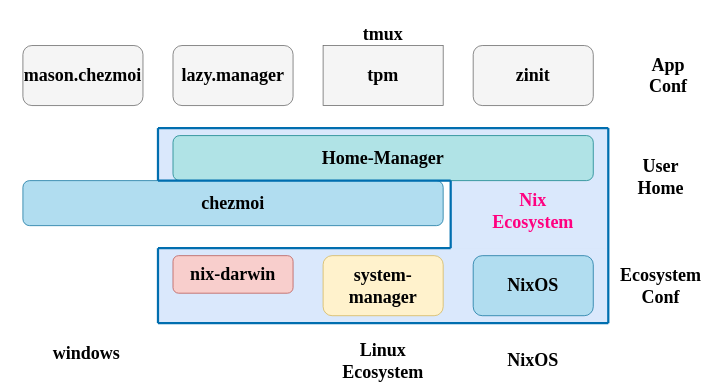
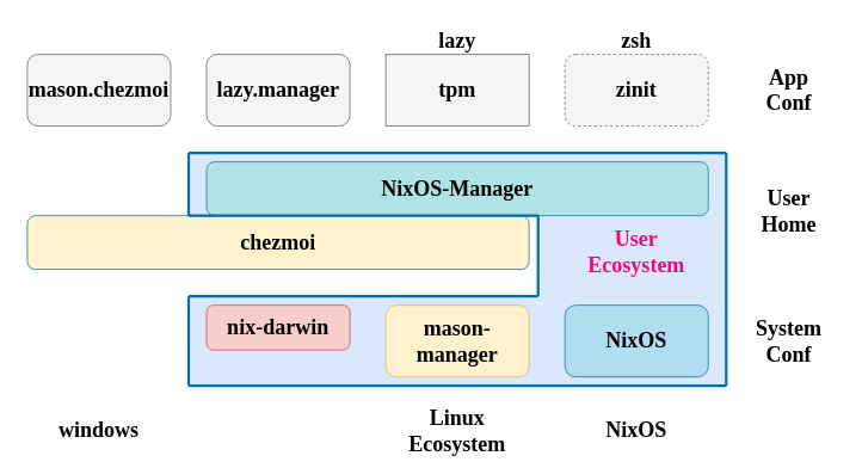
- <mxCell id="29" value="&lt;font size=&quot;1&quot; data-font-src=&quot;https://fonts.googleapis.com/css?family=Noto+Sans+CJK&quot; face=&quot;Noto Sans CJK&quot;&gt;&lt;b style=&quot;font-size: 24px;&quot;&gt;tmux&lt;/b&gt;&lt;/font&gt;" style="text;html=1;align=center;verticalAlign=middle;whiteSpace=wrap;rounded=0;" parent="1" vertex="1"><mxGeometry x="465" y="30" width="90" height="30" as="geometry" /></mxCell>
+ <mxCell id="29" value="&lt;font size=&quot;1&quot; data-font-src=&quot;https://fonts.googleapis.com/css?family=Noto+Sans+CJK&quot; face=&quot;Noto Sans CJK&quot;&gt;&lt;b style=&quot;font-size: 24px;&quot;&gt;lazy&lt;/b&gt;&lt;/font&gt;" style="text;html=1;align=center;verticalAlign=middle;whiteSpace=wrap;rounded=0;" parent="1" vertex="1"><mxGeometry x="465" y="30" width="90" height="30" as="geometry" /></mxCell>
+ <mxCell id="15" value="&lt;font size=&quot;1&quot; data-font-src=&quot;https://fonts.googleapis.com/css?family=Noto+Sans+CJK&quot; face=&quot;Noto Sans CJK&quot;&gt;&lt;b style=&quot;font-size: 24px;&quot;&gt;zsh&lt;/b&gt;&lt;/font&gt;" style="text;html=1;align=center;verticalAlign=middle;whiteSpace=wrap;rounded=0;" parent="1" vertex="1"><mxGeometry x="630" y="30" width="160" height="30" as="geometry" /></mxCell>
- <mxCell id="13" value="&lt;font color=&quot;#000000&quot; face=&quot;Noto Sans CJK&quot;&gt;&lt;span style=&quot;font-size: 24px;&quot;&gt;&lt;b&gt;zinit&lt;/b&gt;&lt;/span&gt;&lt;/font&gt;" style="rounded=1;whiteSpace=wrap;html=1;fillColor=#f5f5f5;fontColor=#333333;strokeColor=#666666;" parent="1" vertex="1"><mxGeometry x="630" y="60" width="160" height="80" as="geometry" /></mxCell>
+ <mxCell id="13" value="&lt;font color=&quot;#000000&quot; face=&quot;Noto Sans CJK&quot;&gt;&lt;span style=&quot;font-size: 24px;&quot;&gt;&lt;b&gt;zinit&lt;/b&gt;&lt;/span&gt;&lt;/font&gt;" style="rounded=1;whiteSpace=wrap;html=1;fillColor=#f5f5f5;fontColor=#333333;strokeColor=#666666;dashed=1;" parent="1" vertex="1"><mxGeometry x="630" y="60" width="160" height="80" as="geometry" /></mxCell>
- <mxCell id="32" value="&lt;font face=&quot;Noto Sans CJK&quot;&gt;&lt;span style=&quot;font-size: 24px;&quot;&gt;&lt;b&gt;App&lt;/b&gt;&lt;/span&gt;&lt;/font&gt;&lt;br&gt;&lt;div&gt;&lt;font face=&quot;Noto Sans CJK&quot;&gt;&lt;span style=&quot;font-size: 24px;&quot;&gt;&lt;b&gt;Conf&lt;/b&gt;&lt;/span&gt;&lt;/font&gt;&lt;/div&gt;" style="text;html=1;align=center;verticalAlign=middle;whiteSpace=wrap;rounded=0;" parent="1" vertex="1"><mxGeometry x="830" y="60" width="120" height="80" as="geometry" /></mxCell>
+ <mxCell id="32" value="&lt;font face=&quot;Noto Sans CJK&quot;&gt;&lt;span style=&quot;font-size: 24px;&quot;&gt;&lt;b&gt;App&lt;/b&gt;&lt;/span&gt;&lt;/font&gt;&lt;br&gt;&lt;div&gt;&lt;font face=&quot;Noto Sans CJK&quot;&gt;&lt;span style=&quot;font-size: 24px;&quot;&gt;&lt;b&gt;Conf&lt;/b&gt;&lt;/span&gt;&lt;/font&gt;&lt;/div&gt;" style="text;html=1;align=center;verticalAlign=middle;whiteSpace=wrap;rounded=0;" parent="1" vertex="1"><mxGeometry x="820" y="60" width="120" height="80" as="geometry" /></mxCell>
- <mxCell id="11" value="&lt;font color=&quot;#000000&quot; size=&quot;1&quot; data-font-src=&quot;https://fonts.googleapis.com/css?family=Noto+Sans+CJK&quot; face=&quot;Noto Sans CJK&quot;&gt;&lt;b style=&quot;font-size: 24px;&quot;&gt;Home-Manager&lt;/b&gt;&lt;/font&gt;" style="rounded=1;whiteSpace=wrap;html=1;fillColor=#b0e3e6;strokeColor=#0e8088;" parent="1" vertex="1"><mxGeometry x="230" y="180" width="560" height="60" as="geometry" /></mxCell>
+ <mxCell id="11" value="&lt;font color=&quot;#000000&quot; size=&quot;1&quot; data-font-src=&quot;https://fonts.googleapis.com/css?family=Noto+Sans+CJK&quot; face=&quot;Noto Sans CJK&quot;&gt;&lt;b style=&quot;font-size: 24px;&quot;&gt;NixOS-Manager&lt;/b&gt;&lt;/font&gt;" style="rounded=1;whiteSpace=wrap;html=1;fillColor=#b0e3e6;strokeColor=#0e8088;" parent="1" vertex="1"><mxGeometry x="230" y="180" width="560" height="60" as="geometry" /></mxCell>
- <mxCell id="16" value="&lt;font color=&quot;#000000&quot; size=&quot;1&quot; data-font-src=&quot;https://fonts.googleapis.com/css?family=Noto+Sans+CJK&quot; face=&quot;Noto Sans CJK&quot;&gt;&lt;b style=&quot;font-size: 24px;&quot;&gt;chezmoi&lt;/b&gt;&lt;/font&gt;" style="rounded=1;whiteSpace=wrap;html=1;fillColor=#b1ddf0;strokeColor=#10739e;" parent="1" vertex="1"><mxGeometry x="30" y="240" width="560" height="60" as="geometry" /></mxCell>
+ <mxCell id="16" value="&lt;font color=&quot;#000000&quot; size=&quot;1&quot; data-font-src=&quot;https://fonts.googleapis.com/css?family=Noto+Sans+CJK&quot; face=&quot;Noto Sans CJK&quot;&gt;&lt;b style=&quot;font-size: 24px;&quot;&gt;chezmoi&lt;/b&gt;&lt;/font&gt;" style="rounded=1;whiteSpace=wrap;html=1;fillColor=#fff2cc;strokeColor=#10739e;" parent="1" vertex="1"><mxGeometry x="30" y="240" width="560" height="60" as="geometry" /></mxCell>
- <mxCell id="33" value="&lt;font color=&quot;#ff0080&quot; face=&quot;Noto Sans CJK&quot;&gt;&lt;span style=&quot;font-size: 24px;&quot;&gt;&lt;b style=&quot;&quot;&gt;Nix&lt;br&gt;Ecosystem&lt;/b&gt;&lt;/span&gt;&lt;/font&gt;" style="text;html=1;align=center;verticalAlign=middle;whiteSpace=wrap;rounded=0;" parent="1" vertex="1"><mxGeometry x="650" y="240" width="120" height="80" as="geometry" /></mxCell>
+ <mxCell id="33" value="&lt;font color=&quot;#ff0080&quot; face=&quot;Noto Sans CJK&quot;&gt;&lt;span style=&quot;font-size: 24px;&quot;&gt;&lt;b style=&quot;&quot;&gt;User&lt;br&gt;Ecosystem&lt;/b&gt;&lt;/span&gt;&lt;/font&gt;" style="text;html=1;align=center;verticalAlign=middle;whiteSpace=wrap;rounded=0;" parent="1" vertex="1"><mxGeometry x="650" y="240" width="120" height="80" as="geometry" /></mxCell>
- <mxCell id="9" value="&lt;font color=&quot;#000000&quot; face=&quot;Noto Sans CJK&quot;&gt;&lt;span style=&quot;font-size: 24px;&quot;&gt;&lt;b&gt;system-manager&lt;/b&gt;&lt;/span&gt;&lt;/font&gt;" style="rounded=1;whiteSpace=wrap;html=1;fillColor=#fff2cc;strokeColor=#d6b656;" parent="1" vertex="1"><mxGeometry x="430" y="340" width="160" height="80" as="geometry" /></mxCell>
+ <mxCell id="9" value="&lt;font color=&quot;#000000&quot; face=&quot;Noto Sans CJK&quot;&gt;&lt;span style=&quot;font-size: 24px;&quot;&gt;&lt;b&gt;mason-manager&lt;/b&gt;&lt;/span&gt;&lt;/font&gt;" style="rounded=1;whiteSpace=wrap;html=1;fillColor=#fff2cc;strokeColor=#d6b656;" parent="1" vertex="1"><mxGeometry x="430" y="340" width="160" height="80" as="geometry" /></mxCell>
- <mxCell id="30" value="&lt;font size=&quot;1&quot; data-font-src=&quot;https://fonts.googleapis.com/css?family=Noto+Sans+CJK&quot; face=&quot;Noto Sans CJK&quot;&gt;&lt;b style=&quot;font-size: 24px;&quot;&gt;Ecosystem&lt;br&gt;Conf&lt;/b&gt;&lt;/font&gt;" style="text;html=1;align=center;verticalAlign=middle;whiteSpace=wrap;rounded=0;" parent="1" vertex="1"><mxGeometry x="820" y="340" width="120" height="80" as="geometry" /></mxCell>
+ <mxCell id="30" value="&lt;font size=&quot;1&quot; data-font-src=&quot;https://fonts.googleapis.com/css?family=Noto+Sans+CJK&quot; face=&quot;Noto Sans CJK&quot;&gt;&lt;b style=&quot;font-size: 24px;&quot;&gt;System&lt;br&gt;Conf&lt;/b&gt;&lt;/font&gt;" style="text;html=1;align=center;verticalAlign=middle;whiteSpace=wrap;rounded=0;" parent="1" vertex="1"><mxGeometry x="820" y="340" width="120" height="80" as="geometry" /></mxCell>
- <mxCell id="28" value="&lt;font size=&quot;1&quot; data-font-src=&quot;https://fonts.googleapis.com/css?family=Noto+Sans+CJK&quot; face=&quot;Noto Sans CJK&quot;&gt;&lt;b style=&quot;font-size: 24px;&quot;&gt;windows&lt;/b&gt;&lt;/font&gt;" style="text;html=1;align=center;verticalAlign=middle;whiteSpace=wrap;rounded=0;" parent="1" vertex="1"><mxGeometry x="35" y="450" width="160" height="40" as="geometry" /></mxCell>
+ <mxCell id="28" value="&lt;font size=&quot;1&quot; data-font-src=&quot;https://fonts.googleapis.com/css?family=Noto+Sans+CJK&quot; face=&quot;Noto Sans CJK&quot;&gt;&lt;b style=&quot;font-size: 24px;&quot;&gt;windows&lt;/b&gt;&lt;/font&gt;" style="text;html=1;align=center;verticalAlign=middle;whiteSpace=wrap;rounded=0;" parent="1" vertex="1"><mxGeometry x="30" y="460" width="160" height="40" as="geometry" /></mxCell>
